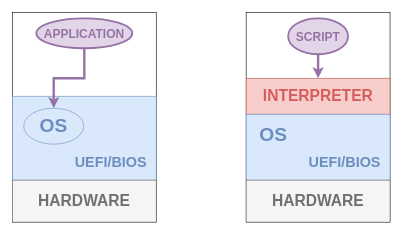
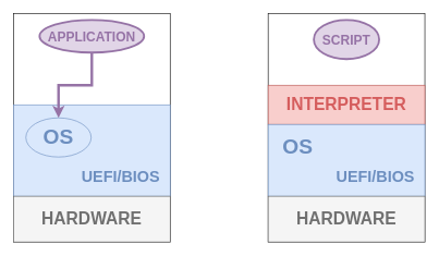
- <mxCell id="8" style="edgeStyle=orthogonalEdgeStyle;rounded=0;orthogonalLoop=1;jettySize=auto;html=1;fillColor=#e1d5e7;strokeColor=#9673a6;strokeWidth=4;" edge="1" parent="1" source="9" target="3"><mxGeometry relative="1" as="geometry" /></mxCell>
